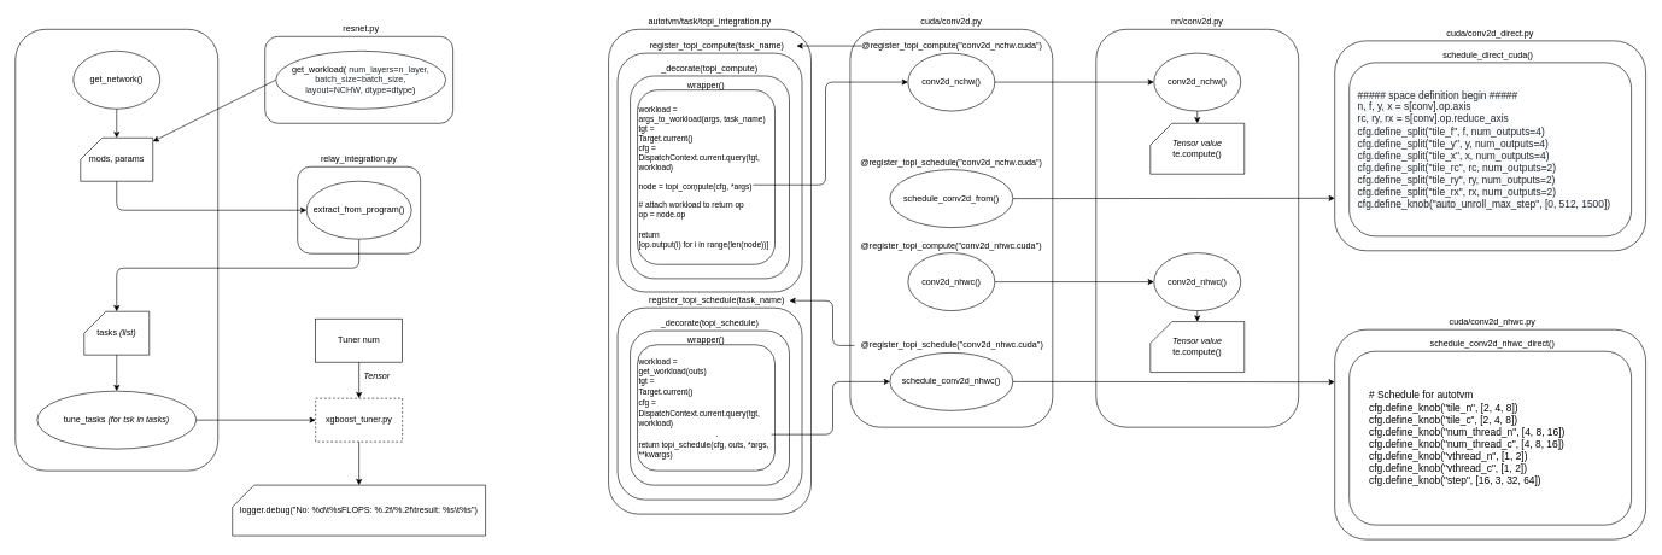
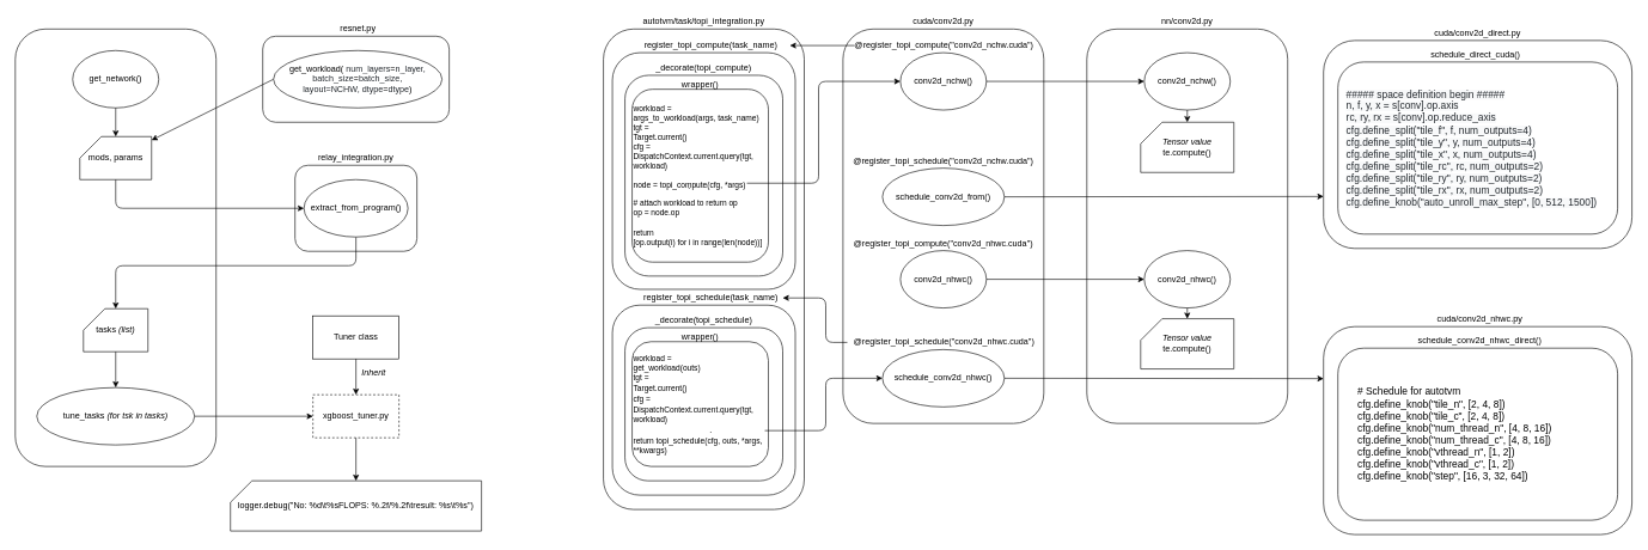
- <mxCell id="20" value="Tuner num" style="rounded=0;whiteSpace=wrap;html=1;" parent="1" vertex="1"><mxGeometry x="435" y="440" width="120" height="60" as="geometry" /></mxCell>
+ <mxCell id="20" value="Tuner class" style="rounded=0;whiteSpace=wrap;html=1;" parent="1" vertex="1"><mxGeometry x="435" y="440" width="120" height="60" as="geometry" /></mxCell>
- <mxCell id="22" value="&lt;i&gt;Tensor&lt;/i&gt;" style="text;html=1;strokeColor=none;fillColor=none;align=center;verticalAlign=middle;whiteSpace=wrap;rounded=0;" parent="1" vertex="1"><mxGeometry x="500" y="510" width="40" height="20" as="geometry" /></mxCell>
+ <mxCell id="22" value="&lt;i&gt;Inherit&lt;/i&gt;" style="text;html=1;strokeColor=none;fillColor=none;align=center;verticalAlign=middle;whiteSpace=wrap;rounded=0;" parent="1" vertex="1"><mxGeometry x="500" y="510" width="40" height="20" as="geometry" /></mxCell>
